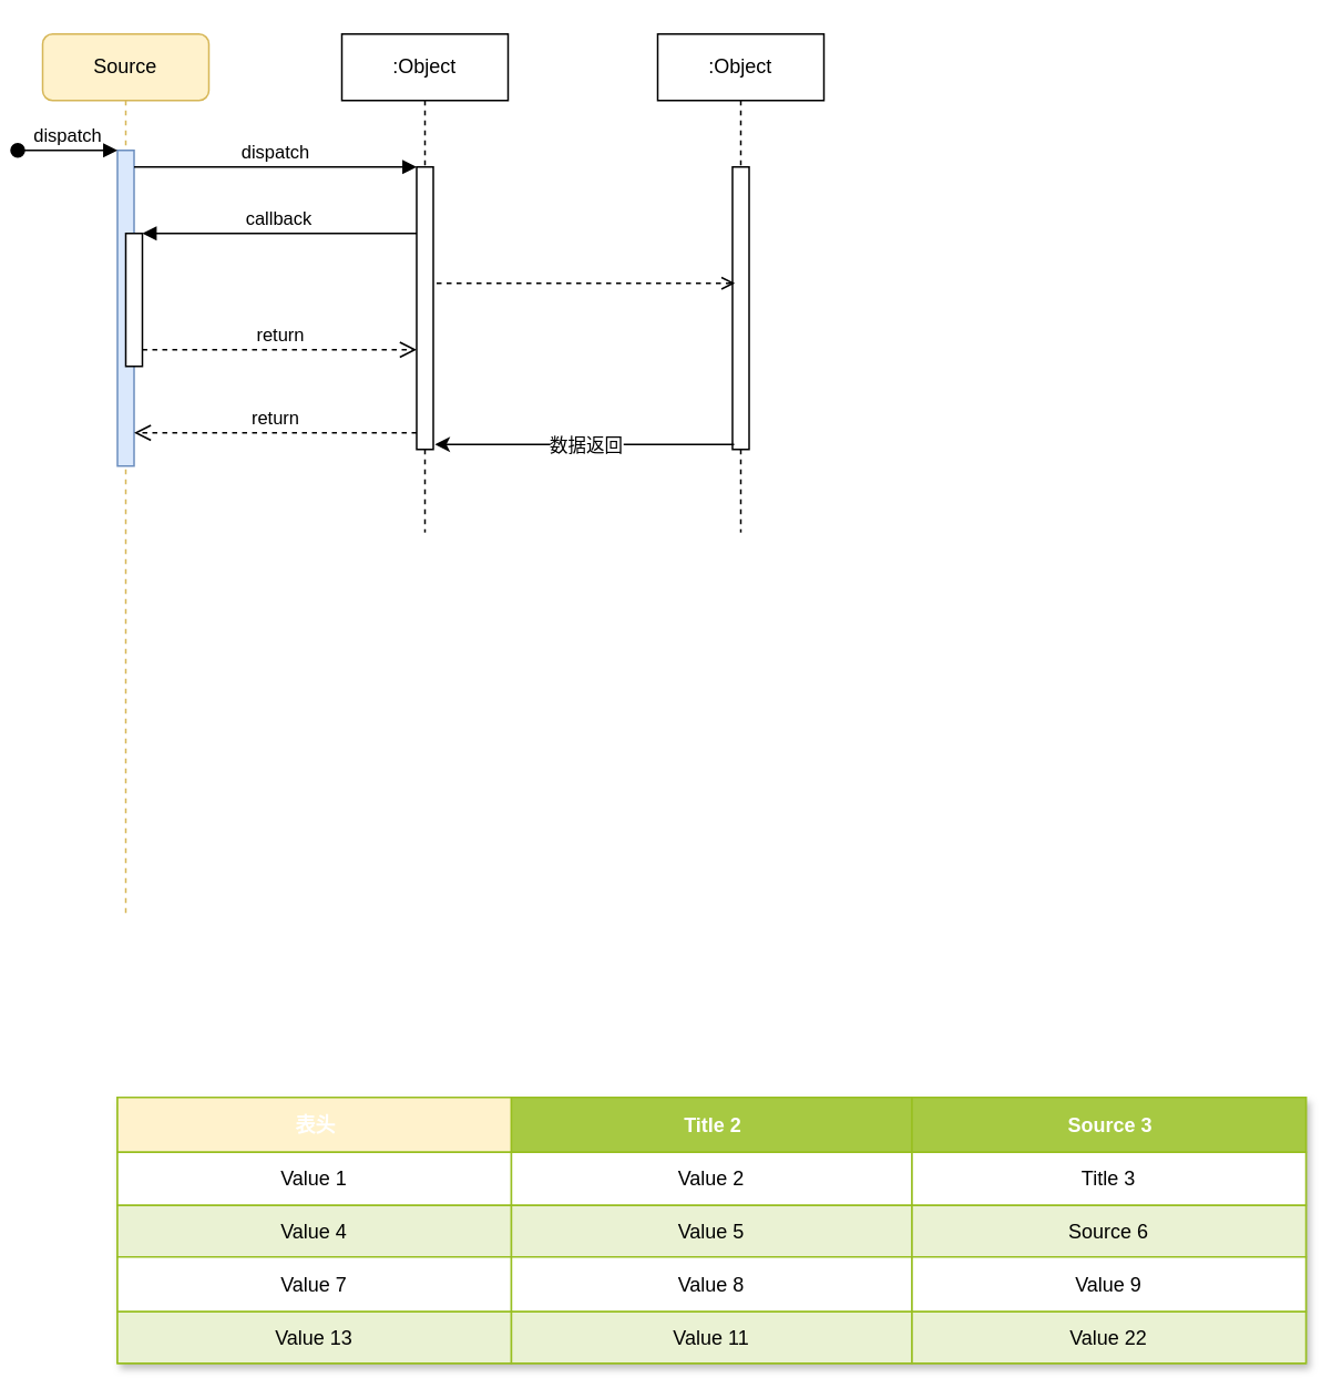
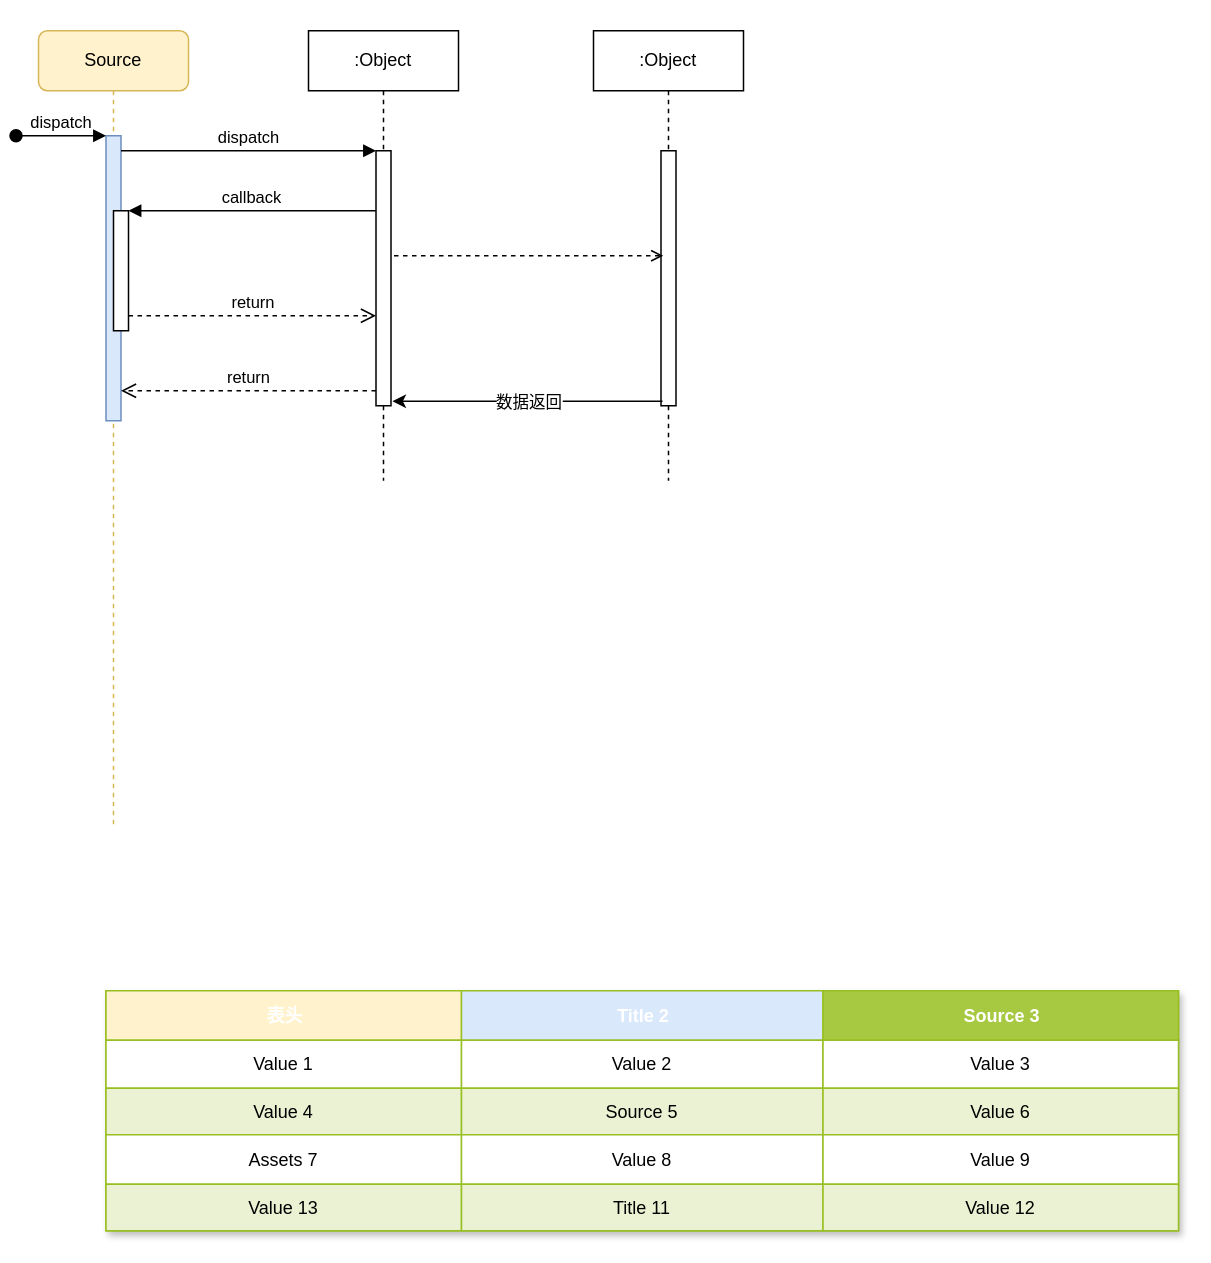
- <mxCell id="20" value="Title 2" style="connectable=0;recursiveResize=0;strokeColor=inherit;fillColor=#A7C942;align=center;fontStyle=1;fontColor=#FFFFFF;html=1;" vertex="1" parent="18"><mxGeometry x="237" width="241" height="33" as="geometry"><mxRectangle width="241" height="33" as="alternateBounds" /></mxGeometry></mxCell>
+ <mxCell id="20" value="Title 2" style="connectable=0;recursiveResize=0;strokeColor=inherit;fillColor=#dae8fc;align=center;fontStyle=1;fontColor=#FFFFFF;html=1;" vertex="1" parent="18"><mxGeometry x="237" width="241" height="33" as="geometry"><mxRectangle width="241" height="33" as="alternateBounds" /></mxGeometry></mxCell>
- <mxCell id="25" value="Title 3" style="connectable=0;recursiveResize=0;strokeColor=inherit;fillColor=inherit;align=center;whiteSpace=wrap;html=1;" vertex="1" parent="22"><mxGeometry x="478" width="237" height="32" as="geometry"><mxRectangle width="237" height="32" as="alternateBounds" /></mxGeometry></mxCell>
+ <mxCell id="25" value="Value 3" style="connectable=0;recursiveResize=0;strokeColor=inherit;fillColor=inherit;align=center;whiteSpace=wrap;html=1;" vertex="1" parent="22"><mxGeometry x="478" width="237" height="32" as="geometry"><mxRectangle width="237" height="32" as="alternateBounds" /></mxGeometry></mxCell>
- <mxCell id="28" value="Value 5" style="connectable=0;recursiveResize=0;strokeColor=inherit;fillColor=inherit;whiteSpace=wrap;html=1;" vertex="1" parent="26"><mxGeometry x="237" width="241" height="31" as="geometry"><mxRectangle width="241" height="31" as="alternateBounds" /></mxGeometry></mxCell>
+ <mxCell id="28" value="Source 5" style="connectable=0;recursiveResize=0;strokeColor=inherit;fillColor=inherit;whiteSpace=wrap;html=1;" vertex="1" parent="26"><mxGeometry x="237" width="241" height="31" as="geometry"><mxRectangle width="241" height="31" as="alternateBounds" /></mxGeometry></mxCell>
- <mxCell id="29" value="Source 6" style="connectable=0;recursiveResize=0;strokeColor=inherit;fillColor=inherit;whiteSpace=wrap;html=1;" vertex="1" parent="26"><mxGeometry x="478" width="237" height="31" as="geometry"><mxRectangle width="237" height="31" as="alternateBounds" /></mxGeometry></mxCell>
+ <mxCell id="29" value="Value 6" style="connectable=0;recursiveResize=0;strokeColor=inherit;fillColor=inherit;whiteSpace=wrap;html=1;" vertex="1" parent="26"><mxGeometry x="478" width="237" height="31" as="geometry"><mxRectangle width="237" height="31" as="alternateBounds" /></mxGeometry></mxCell>
- <mxCell id="31" value="Value 7" style="connectable=0;recursiveResize=0;strokeColor=inherit;fillColor=inherit;fontStyle=0;align=center;whiteSpace=wrap;html=1;" vertex="1" parent="30"><mxGeometry width="237" height="33" as="geometry"><mxRectangle width="237" height="33" as="alternateBounds" /></mxGeometry></mxCell>
+ <mxCell id="31" value="Assets 7" style="connectable=0;recursiveResize=0;strokeColor=inherit;fillColor=inherit;fontStyle=0;align=center;whiteSpace=wrap;html=1;" vertex="1" parent="30"><mxGeometry width="237" height="33" as="geometry"><mxRectangle width="237" height="33" as="alternateBounds" /></mxGeometry></mxCell>
- <mxCell id="36" value="Value 11" style="connectable=0;recursiveResize=0;strokeColor=inherit;fillColor=inherit;whiteSpace=wrap;html=1;" vertex="1" parent="34"><mxGeometry x="237" width="241" height="31" as="geometry"><mxRectangle width="241" height="31" as="alternateBounds" /></mxGeometry></mxCell>
+ <mxCell id="36" value="Title 11" style="connectable=0;recursiveResize=0;strokeColor=inherit;fillColor=inherit;whiteSpace=wrap;html=1;" vertex="1" parent="34"><mxGeometry x="237" width="241" height="31" as="geometry"><mxRectangle width="241" height="31" as="alternateBounds" /></mxGeometry></mxCell>
- <mxCell id="37" value="Value 22" style="connectable=0;recursiveResize=0;strokeColor=inherit;fillColor=inherit;whiteSpace=wrap;html=1;" vertex="1" parent="34"><mxGeometry x="478" width="237" height="31" as="geometry"><mxRectangle width="237" height="31" as="alternateBounds" /></mxGeometry></mxCell>
+ <mxCell id="37" value="Value 12" style="connectable=0;recursiveResize=0;strokeColor=inherit;fillColor=inherit;whiteSpace=wrap;html=1;" vertex="1" parent="34"><mxGeometry x="478" width="237" height="31" as="geometry"><mxRectangle width="237" height="31" as="alternateBounds" /></mxGeometry></mxCell>
